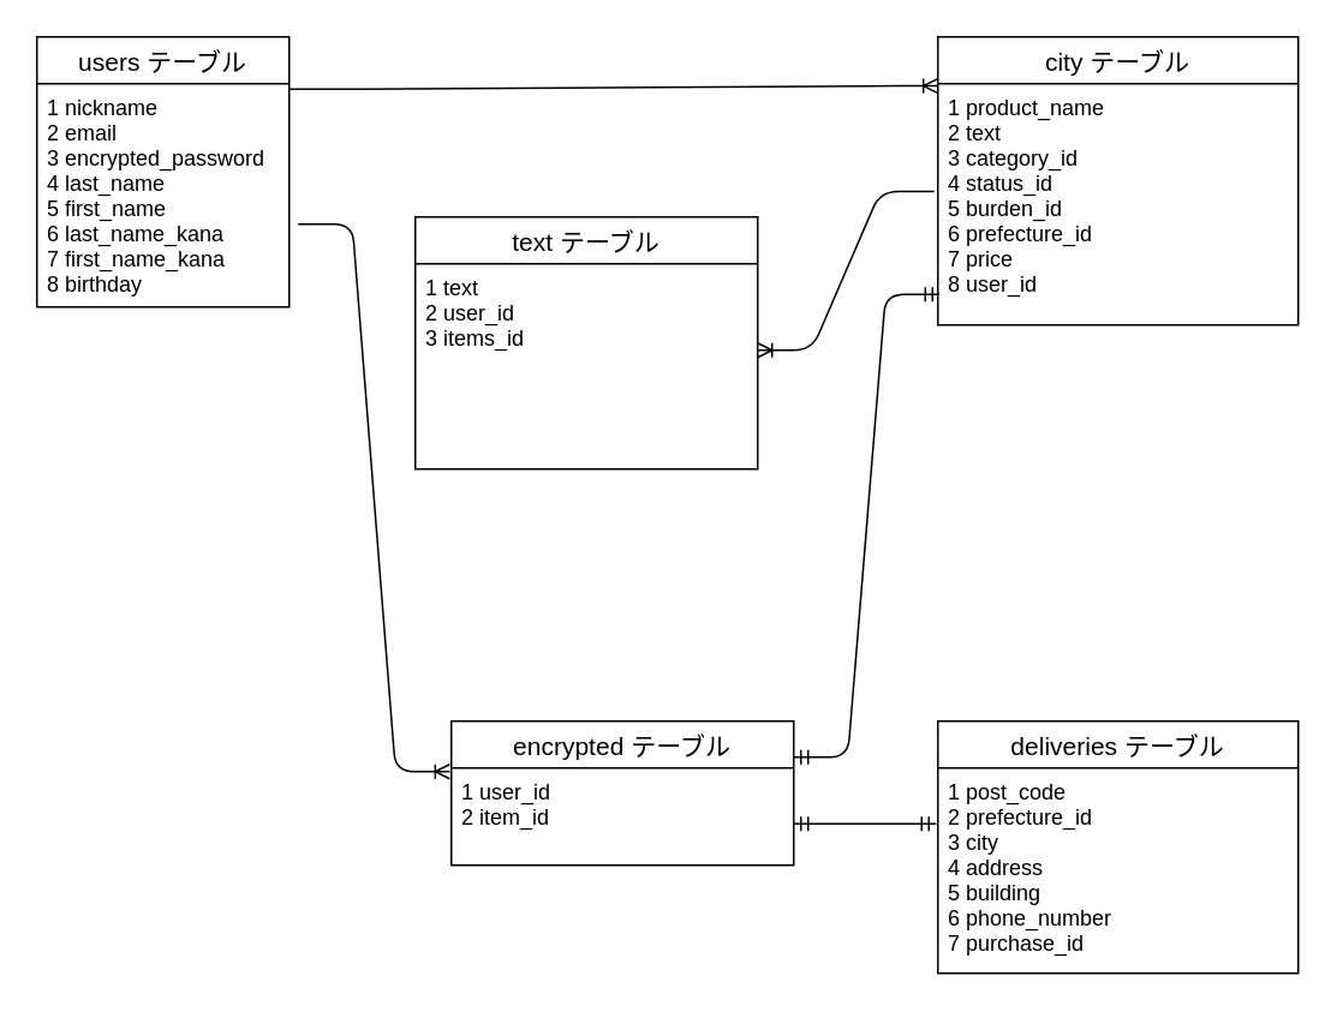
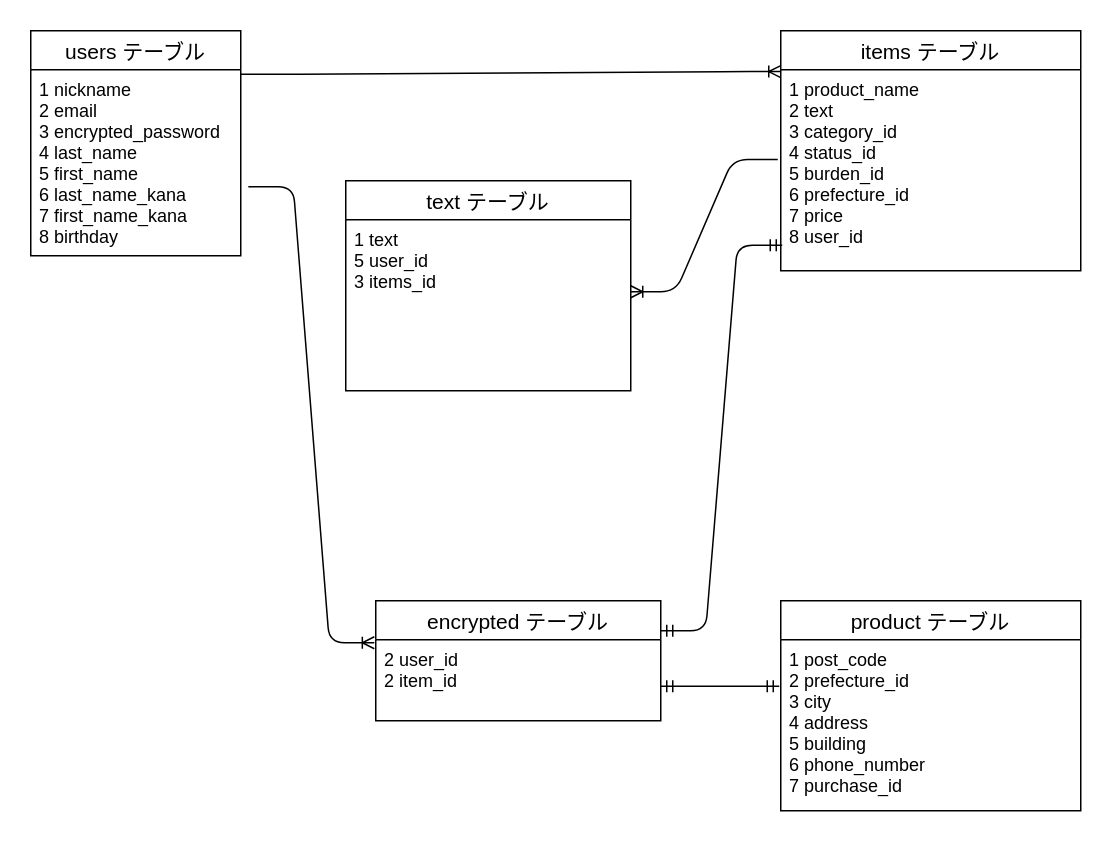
- <mxCell id="4" value="city テーブル" style="swimlane;fontStyle=0;childLayout=stackLayout;horizontal=1;startSize=26;horizontalStack=0;resizeParent=1;resizeParentMax=0;resizeLast=0;collapsible=1;marginBottom=0;align=center;fontSize=14;" vertex="1" parent="1"><mxGeometry x="520" y="20" width="200" height="160" as="geometry"><mxRectangle x="30" y="80" width="50" height="26" as="alternateBounds" /></mxGeometry></mxCell>
+ <mxCell id="4" value="items テーブル" style="swimlane;fontStyle=0;childLayout=stackLayout;horizontal=1;startSize=26;horizontalStack=0;resizeParent=1;resizeParentMax=0;resizeLast=0;collapsible=1;marginBottom=0;align=center;fontSize=14;" vertex="1" parent="1"><mxGeometry x="520" y="20" width="200" height="160" as="geometry"><mxRectangle x="30" y="80" width="50" height="26" as="alternateBounds" /></mxGeometry></mxCell>
- <mxCell id="7" value="1 text&#10;2 user_id&#10;3 items_id" style="text;strokeColor=none;fillColor=none;spacingLeft=4;spacingRight=4;overflow=hidden;rotatable=0;points=[[0,0.5],[1,0.5]];portConstraint=eastwest;fontSize=12;" vertex="1" parent="6"><mxGeometry y="26" width="190" height="114" as="geometry" /></mxCell>
+ <mxCell id="7" value="1 text&#10;5 user_id&#10;3 items_id" style="text;strokeColor=none;fillColor=none;spacingLeft=4;spacingRight=4;overflow=hidden;rotatable=0;points=[[0,0.5],[1,0.5]];portConstraint=eastwest;fontSize=12;" vertex="1" parent="6"><mxGeometry y="26" width="190" height="114" as="geometry" /></mxCell>
- <mxCell id="8" value="deliveries テーブル" style="swimlane;fontStyle=0;childLayout=stackLayout;horizontal=1;startSize=26;horizontalStack=0;resizeParent=1;resizeParentMax=0;resizeLast=0;collapsible=1;marginBottom=0;align=center;fontSize=14;" vertex="1" parent="1"><mxGeometry x="520" y="400" width="200" height="140" as="geometry"><mxRectangle x="30" y="80" width="50" height="26" as="alternateBounds" /></mxGeometry></mxCell>
+ <mxCell id="8" value="product テーブル" style="swimlane;fontStyle=0;childLayout=stackLayout;horizontal=1;startSize=26;horizontalStack=0;resizeParent=1;resizeParentMax=0;resizeLast=0;collapsible=1;marginBottom=0;align=center;fontSize=14;" vertex="1" parent="1"><mxGeometry x="520" y="400" width="200" height="140" as="geometry"><mxRectangle x="30" y="80" width="50" height="26" as="alternateBounds" /></mxGeometry></mxCell>
- <mxCell id="13" value="1 user_id&#10;2 item_id" style="text;strokeColor=none;fillColor=none;spacingLeft=4;spacingRight=4;overflow=hidden;rotatable=0;points=[[0,0.5],[1,0.5]];portConstraint=eastwest;fontSize=12;" vertex="1" parent="12"><mxGeometry y="26" width="190" height="54" as="geometry" /></mxCell>
+ <mxCell id="13" value="2 user_id&#10;2 item_id" style="text;strokeColor=none;fillColor=none;spacingLeft=4;spacingRight=4;overflow=hidden;rotatable=0;points=[[0,0.5],[1,0.5]];portConstraint=eastwest;fontSize=12;" vertex="1" parent="12"><mxGeometry y="26" width="190" height="54" as="geometry" /></mxCell>
